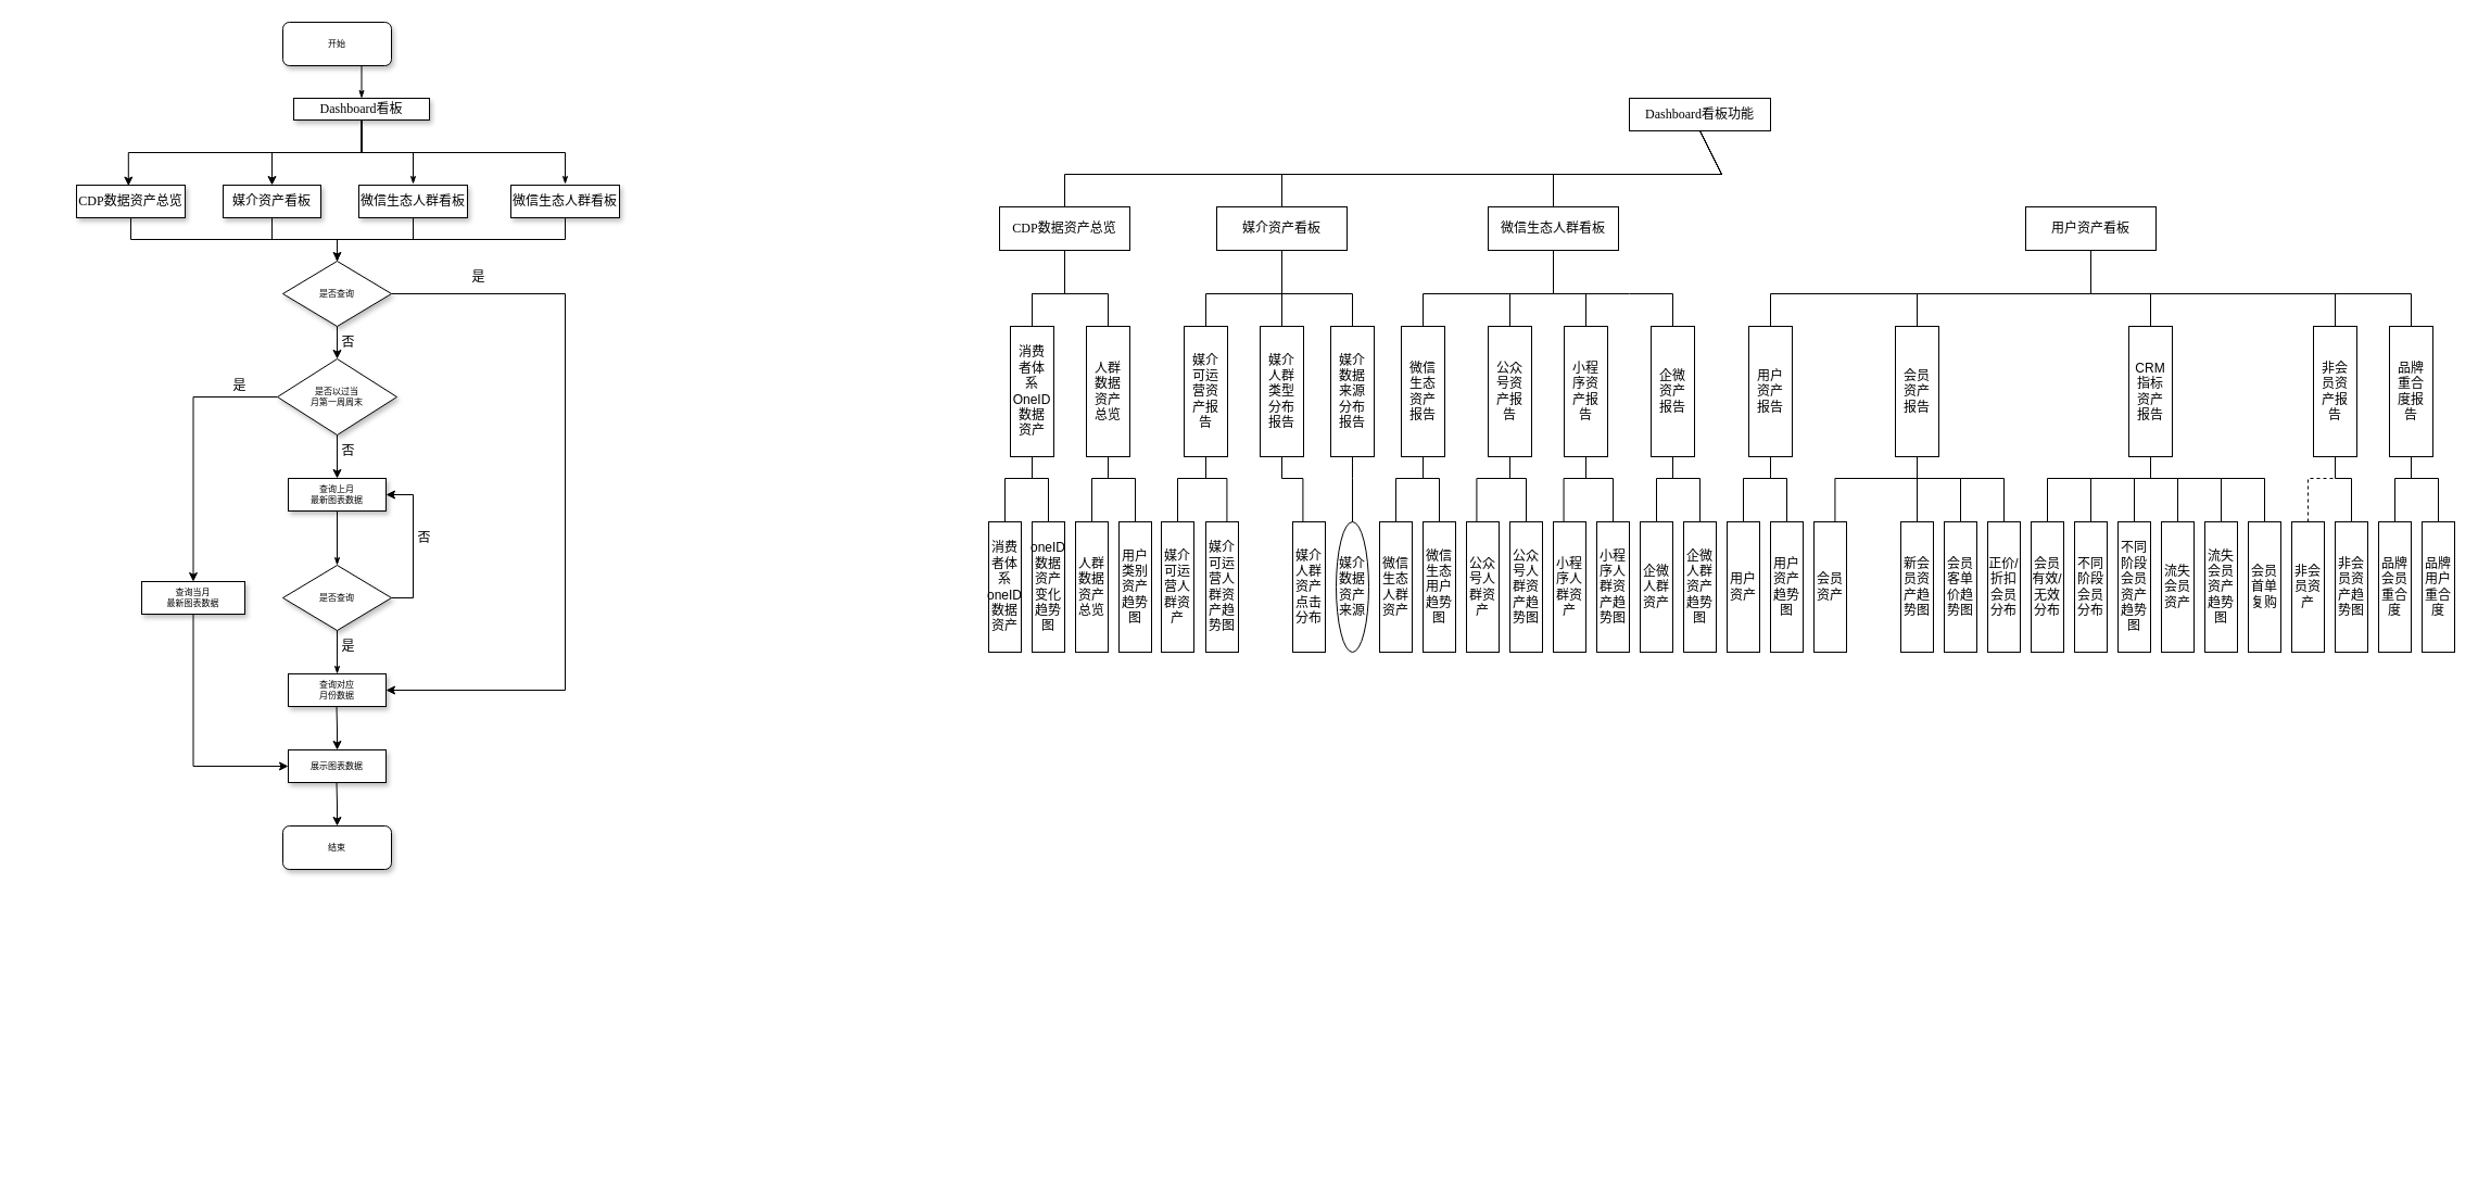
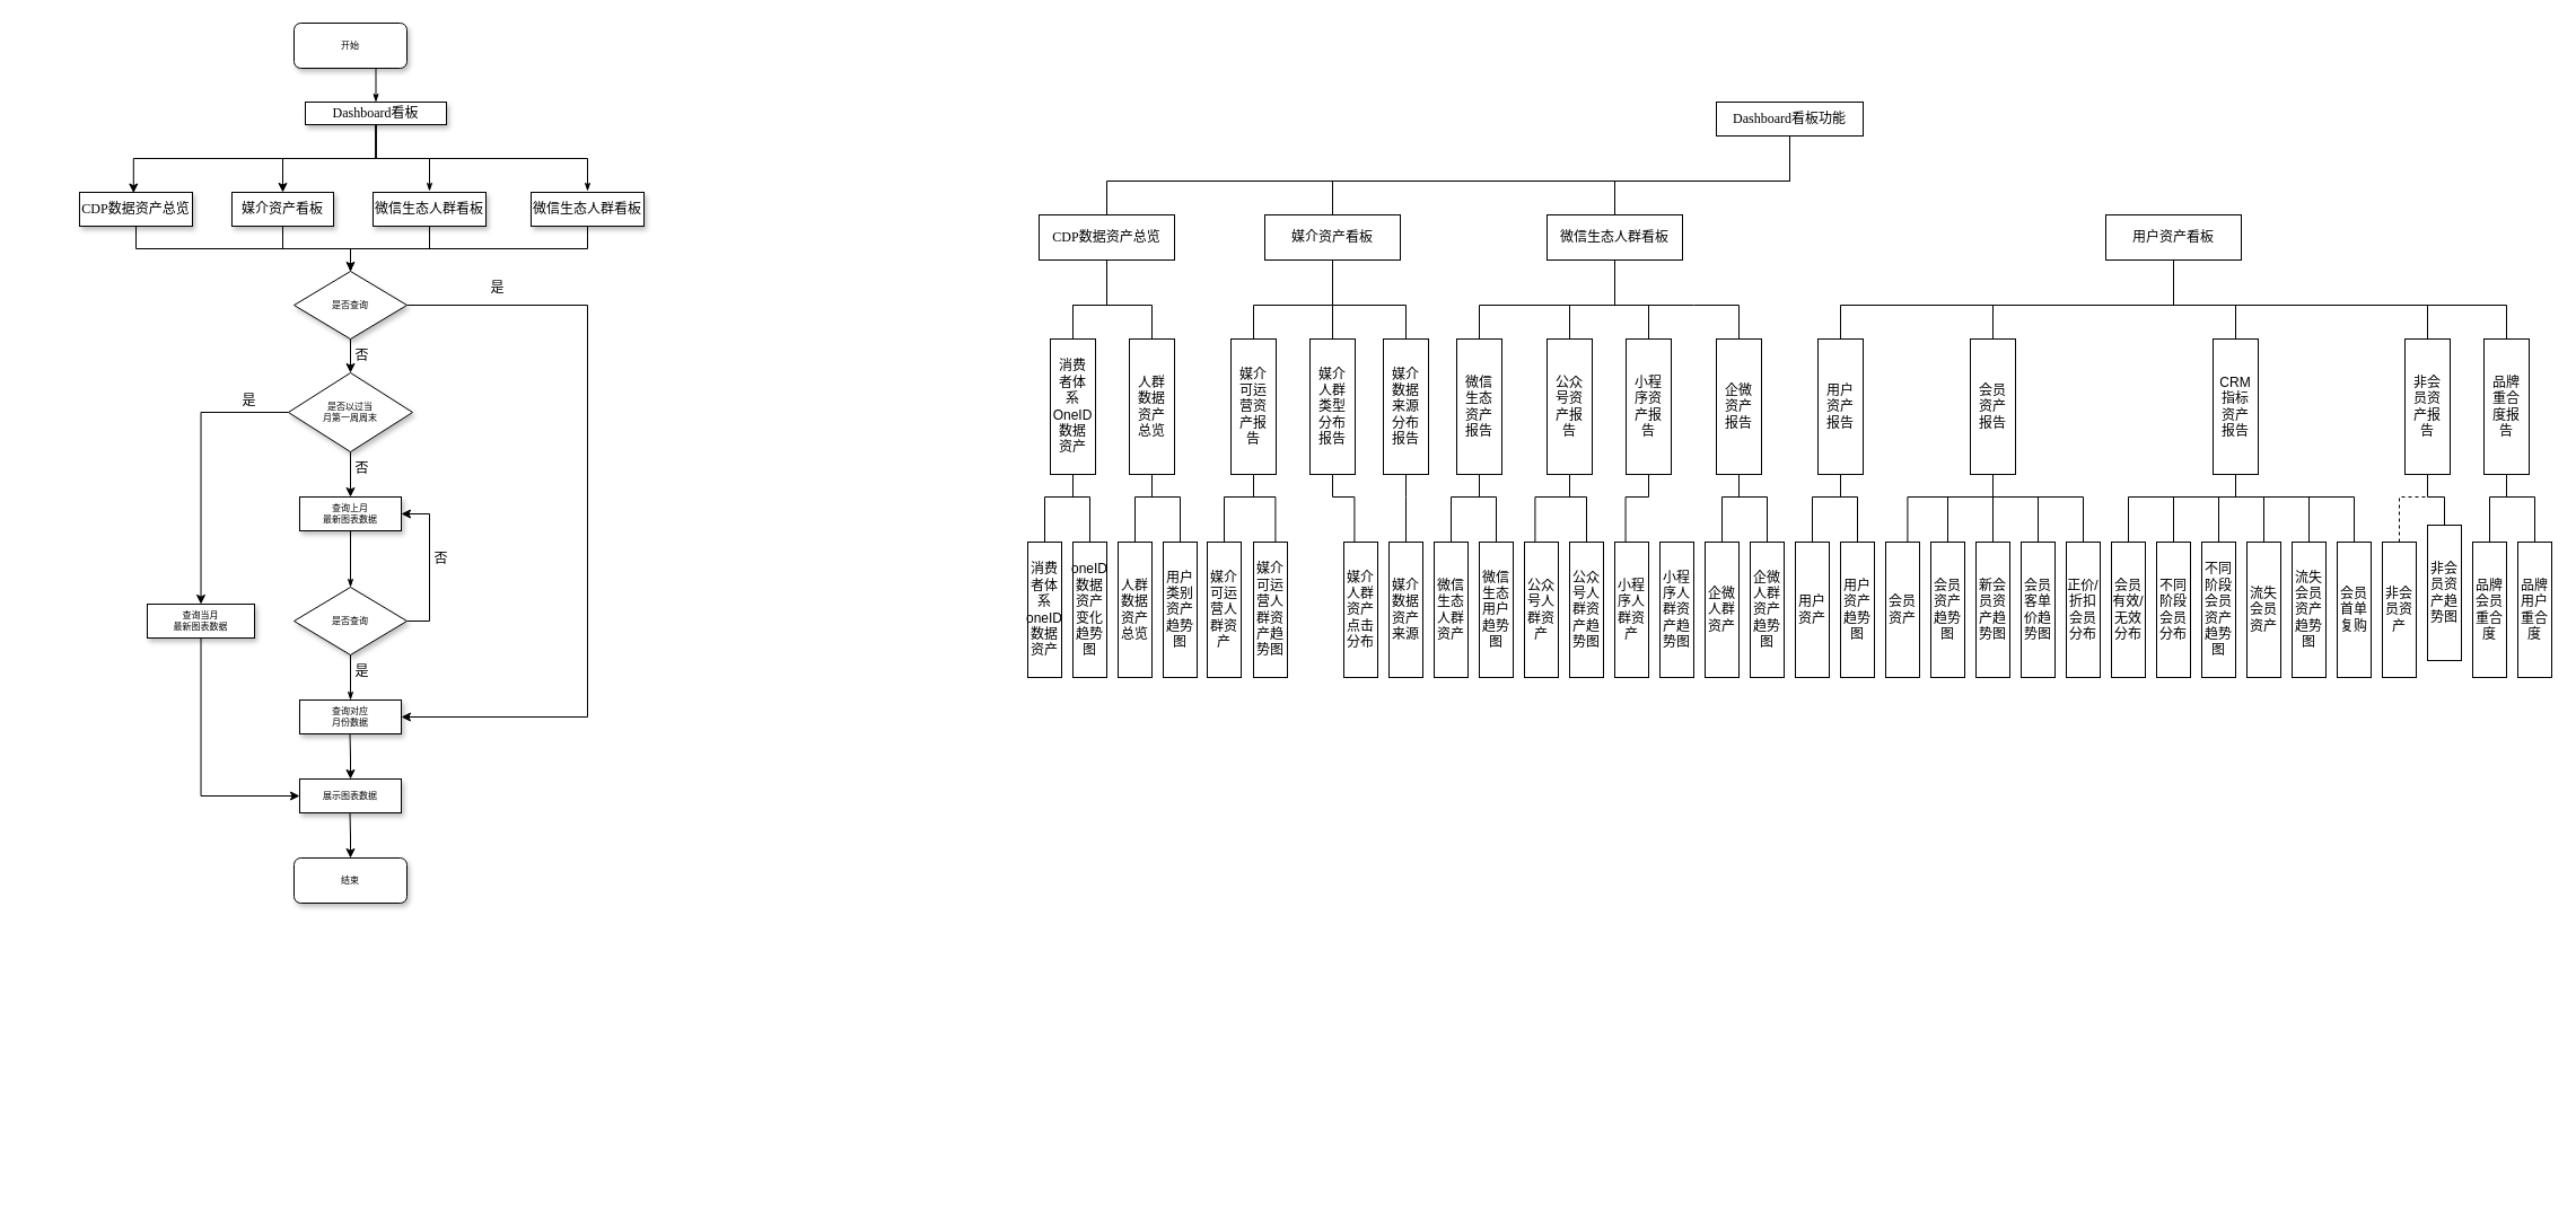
- <mxCell id="37" value="&lt;font style=&quot;font-size: 12px;&quot;&gt;&lt;span style=&quot;font-family: Calibri; text-align: justify; background-color: initial;&quot;&gt;D&lt;/span&gt;&lt;span style=&quot;text-align: justify; background-color: initial; font-family: 宋体;&quot;&gt;&lt;font style=&quot;font-size: 12px;&quot; face=&quot;Calibri&quot;&gt;ash&lt;/font&gt;&lt;/span&gt;&lt;span style=&quot;font-family: Calibri; text-align: justify; background-color: initial;&quot;&gt;board&lt;/span&gt;&lt;/font&gt;&lt;span style=&quot;font-family: Calibri; text-align: justify; background-color: initial;&quot;&gt;&lt;font style=&quot;font-size: 12px;&quot;&gt;看板&lt;/font&gt;&lt;/span&gt;功能" style="rounded=0;whiteSpace=wrap;html=1;" vertex="1" parent="1"><mxGeometry x="1500" y="90" width="130" height="30" as="geometry" /></mxCell>
+ <mxCell id="37" value="&lt;font style=&quot;font-size: 12px;&quot;&gt;&lt;span style=&quot;font-family: Calibri; text-align: justify; background-color: initial;&quot;&gt;D&lt;/span&gt;&lt;span style=&quot;text-align: justify; background-color: initial; font-family: 宋体;&quot;&gt;&lt;font style=&quot;font-size: 12px;&quot; face=&quot;Calibri&quot;&gt;ash&lt;/font&gt;&lt;/span&gt;&lt;span style=&quot;font-family: Calibri; text-align: justify; background-color: initial;&quot;&gt;board&lt;/span&gt;&lt;/font&gt;&lt;span style=&quot;font-family: Calibri; text-align: justify; background-color: initial;&quot;&gt;&lt;font style=&quot;font-size: 12px;&quot;&gt;看板&lt;/font&gt;&lt;/span&gt;功能" style="rounded=0;whiteSpace=wrap;html=1;" vertex="1" parent="1"><mxGeometry x="1520" y="90" width="130" height="30" as="geometry" /></mxCell>
- <mxCell id="78" value="" style="endArrow=none;html=1;rounded=0;fontFamily=Helvetica;fontSize=12;edgeStyle=elbowEdgeStyle;elbow=vertical;entryX=0.5;entryY=1;entryDx=0;entryDy=0;exitX=0.5;exitY=0;exitDx=0;exitDy=0;" edge="1" parent="1" source="58" target="84"><mxGeometry width="50" height="50" relative="1" as="geometry"><mxPoint x="1409.41" y="480" as="sourcePoint" /><mxPoint x="1409.41" y="420" as="targetPoint" /><Array as="points"><mxPoint x="1460" y="440" /></Array></mxGeometry></mxCell>
+ <mxCell id="104" value="" style="endArrow=none;html=1;rounded=0;fontFamily=Helvetica;fontSize=12;edgeStyle=elbowEdgeStyle;elbow=vertical;entryX=0.5;entryY=1;entryDx=0;entryDy=0;exitX=0.5;exitY=0;exitDx=0;exitDy=0;" edge="1" parent="1" source="97" target="92"><mxGeometry width="50" height="50" relative="1" as="geometry"><mxPoint x="1719.41" y="480" as="sourcePoint" /><mxPoint x="1719.41" y="420" as="targetPoint" /><Array as="points"><mxPoint x="1760" y="440" /><mxPoint x="1730" y="460" /><mxPoint x="1690" y="440" /></Array></mxGeometry></mxCell>
- <mxCell id="52" value="媒介数据资产来源" style="ellipse;whiteSpace=wrap;html=1;" vertex="1" parent="1"><mxGeometry x="1230" y="480" width="30" height="120" as="geometry" /></mxCell>
+ <mxCell id="52" value="媒介数据资产来源" style="rounded=0;whiteSpace=wrap;html=1;" vertex="1" parent="1"><mxGeometry x="1230" y="480" width="30" height="120" as="geometry" /></mxCell>
+ <mxCell id="97" value="会员资产趋势图" style="rounded=0;whiteSpace=wrap;html=1;" vertex="1" parent="1"><mxGeometry x="1710" y="480" width="30" height="120" as="geometry" /></mxCell>
- <mxCell id="108" value="非会员资产趋势图" style="rounded=0;whiteSpace=wrap;html=1;" vertex="1" parent="1"><mxGeometry x="2150" y="480" width="30" height="120" as="geometry" /></mxCell>
+ <mxCell id="108" value="非会员资产趋势图" style="rounded=0;whiteSpace=wrap;html=1;" vertex="1" parent="1"><mxGeometry x="2150" y="465" width="30" height="120" as="geometry" /></mxCell>
